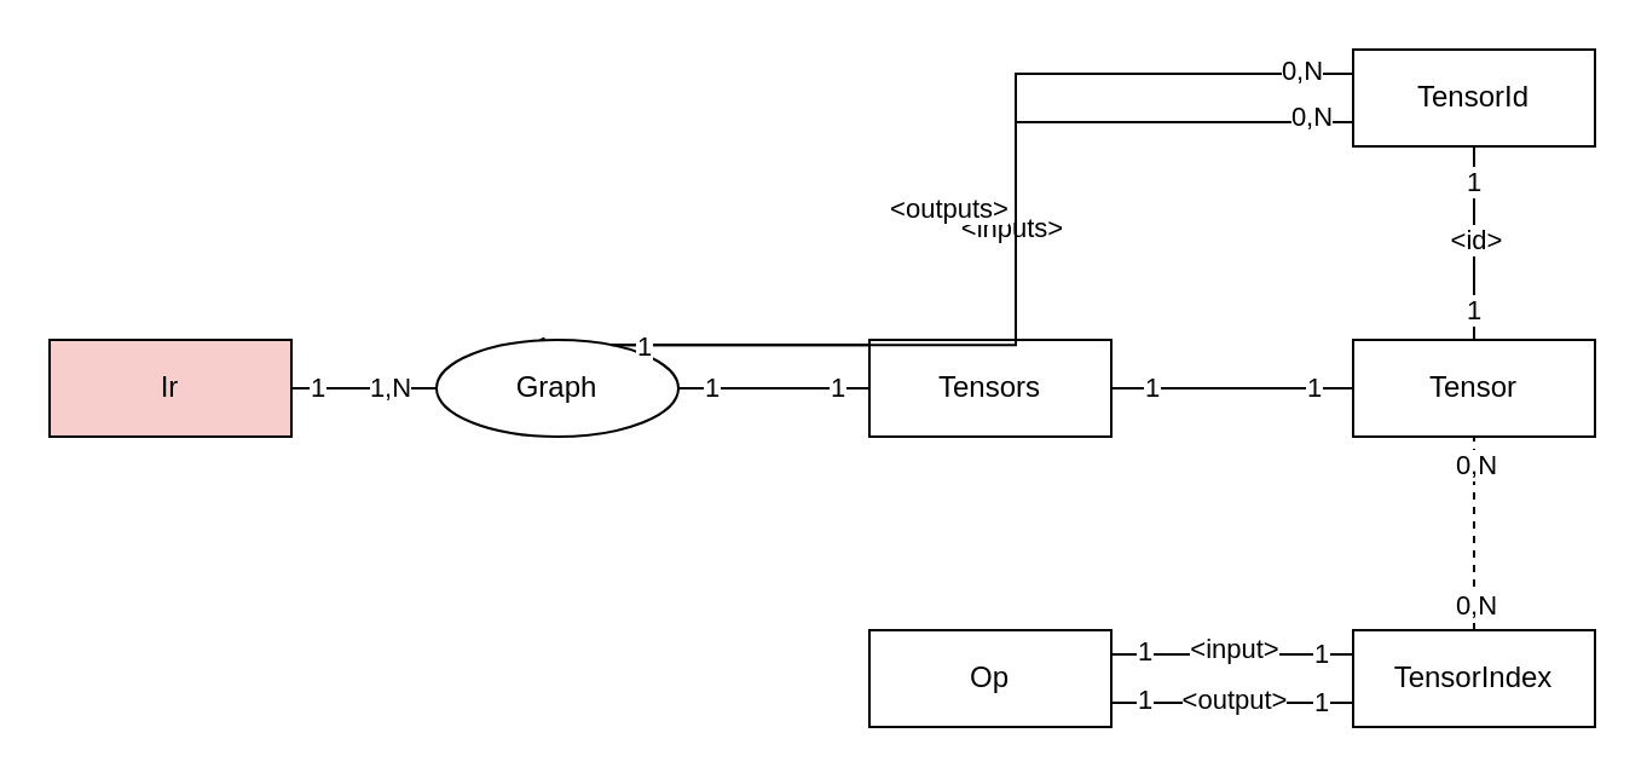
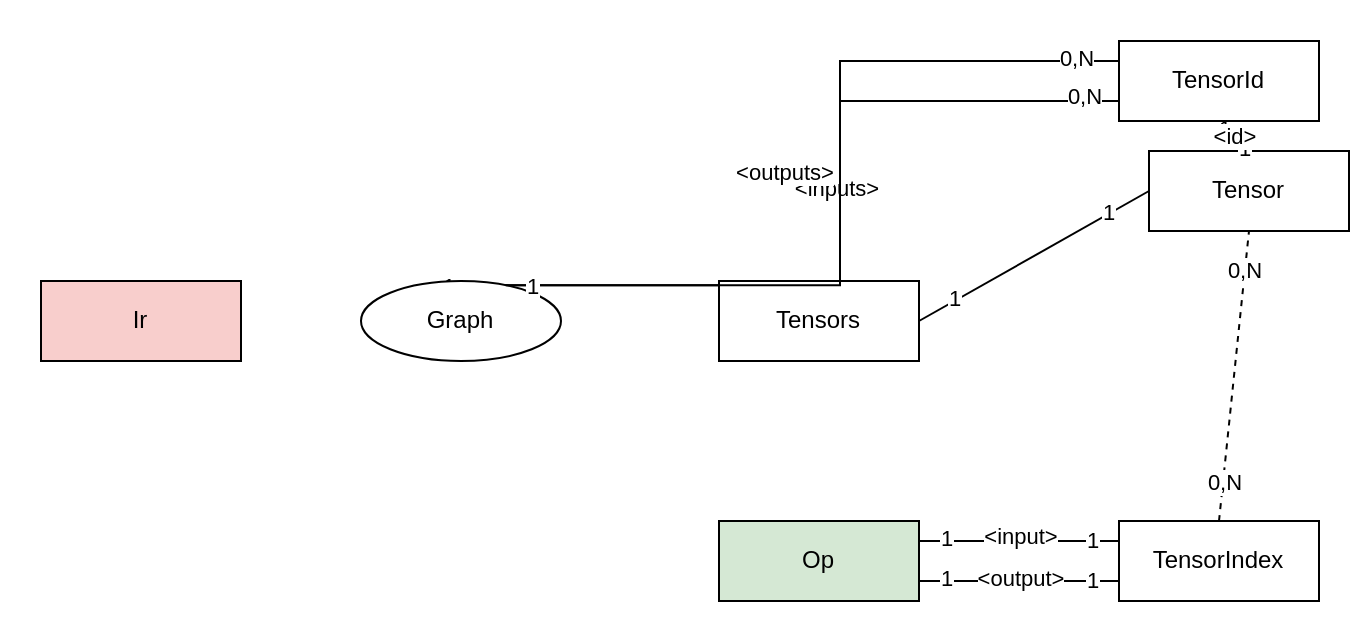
- <mxCell id="2" style="edgeStyle=none;rounded=0;orthogonalLoop=1;jettySize=auto;html=1;exitX=1;exitY=0.5;exitDx=0;exitDy=0;entryX=0;entryY=0.5;entryDx=0;entryDy=0;endArrow=none;endFill=0;" edge="1" parent="1" source="5" target="10"><mxGeometry relative="1" as="geometry" /></mxCell>
- <mxCell id="3" value="1" style="edgeLabel;html=1;align=center;verticalAlign=middle;resizable=0;points=[];" vertex="1" connectable="0" parent="2"><mxGeometry x="-0.675" y="1" relative="1" as="geometry"><mxPoint as="offset" /></mxGeometry></mxCell>
- <mxCell id="4" value="1,N" style="edgeLabel;html=1;align=center;verticalAlign=middle;resizable=0;points=[];" vertex="1" connectable="0" parent="2"><mxGeometry x="0.65" y="1" relative="1" as="geometry"><mxPoint x="-10" as="offset" /></mxGeometry></mxCell>
- <mxCell id="18" style="edgeStyle=none;rounded=0;orthogonalLoop=1;jettySize=auto;html=1;exitX=1;exitY=0.5;exitDx=0;exitDy=0;entryX=0;entryY=0.5;entryDx=0;entryDy=0;endArrow=none;endFill=0;" edge="1" parent="1" source="10" target="17"><mxGeometry relative="1" as="geometry"><mxPoint x="149" y="170" as="sourcePoint" /><mxPoint x="229" y="170" as="targetPoint" /><Array as="points" /></mxGeometry></mxCell>
- <mxCell id="19" value="1" style="edgeLabel;html=1;align=center;verticalAlign=middle;resizable=0;points=[];" vertex="1" connectable="0" parent="18"><mxGeometry x="-0.675" y="1" relative="1" as="geometry"><mxPoint as="offset" /></mxGeometry></mxCell>
- <mxCell id="20" value="1" style="edgeLabel;html=1;align=center;verticalAlign=middle;resizable=0;points=[];" vertex="1" connectable="0" parent="18"><mxGeometry x="0.65" y="1" relative="1" as="geometry"><mxPoint as="offset" /></mxGeometry></mxCell>
- <mxCell id="22" value="Tensor" style="whiteSpace=wrap;html=1;align=center;" vertex="1" parent="1"><mxGeometry x="559" y="140" width="100" height="40" as="geometry" /></mxCell>
+ <mxCell id="22" value="Tensor" style="whiteSpace=wrap;html=1;align=center;" vertex="1" parent="1"><mxGeometry x="574" y="75" width="100" height="40" as="geometry" /></mxCell>
- <mxCell id="16" value="Op" style="whiteSpace=wrap;html=1;align=center;" vertex="1" parent="1"><mxGeometry x="359" y="260" width="100" height="40" as="geometry" /></mxCell>
+ <mxCell id="16" value="Op" style="whiteSpace=wrap;html=1;align=center;fillColor=#d5e8d4;" vertex="1" parent="1"><mxGeometry x="359" y="260" width="100" height="40" as="geometry" /></mxCell>
